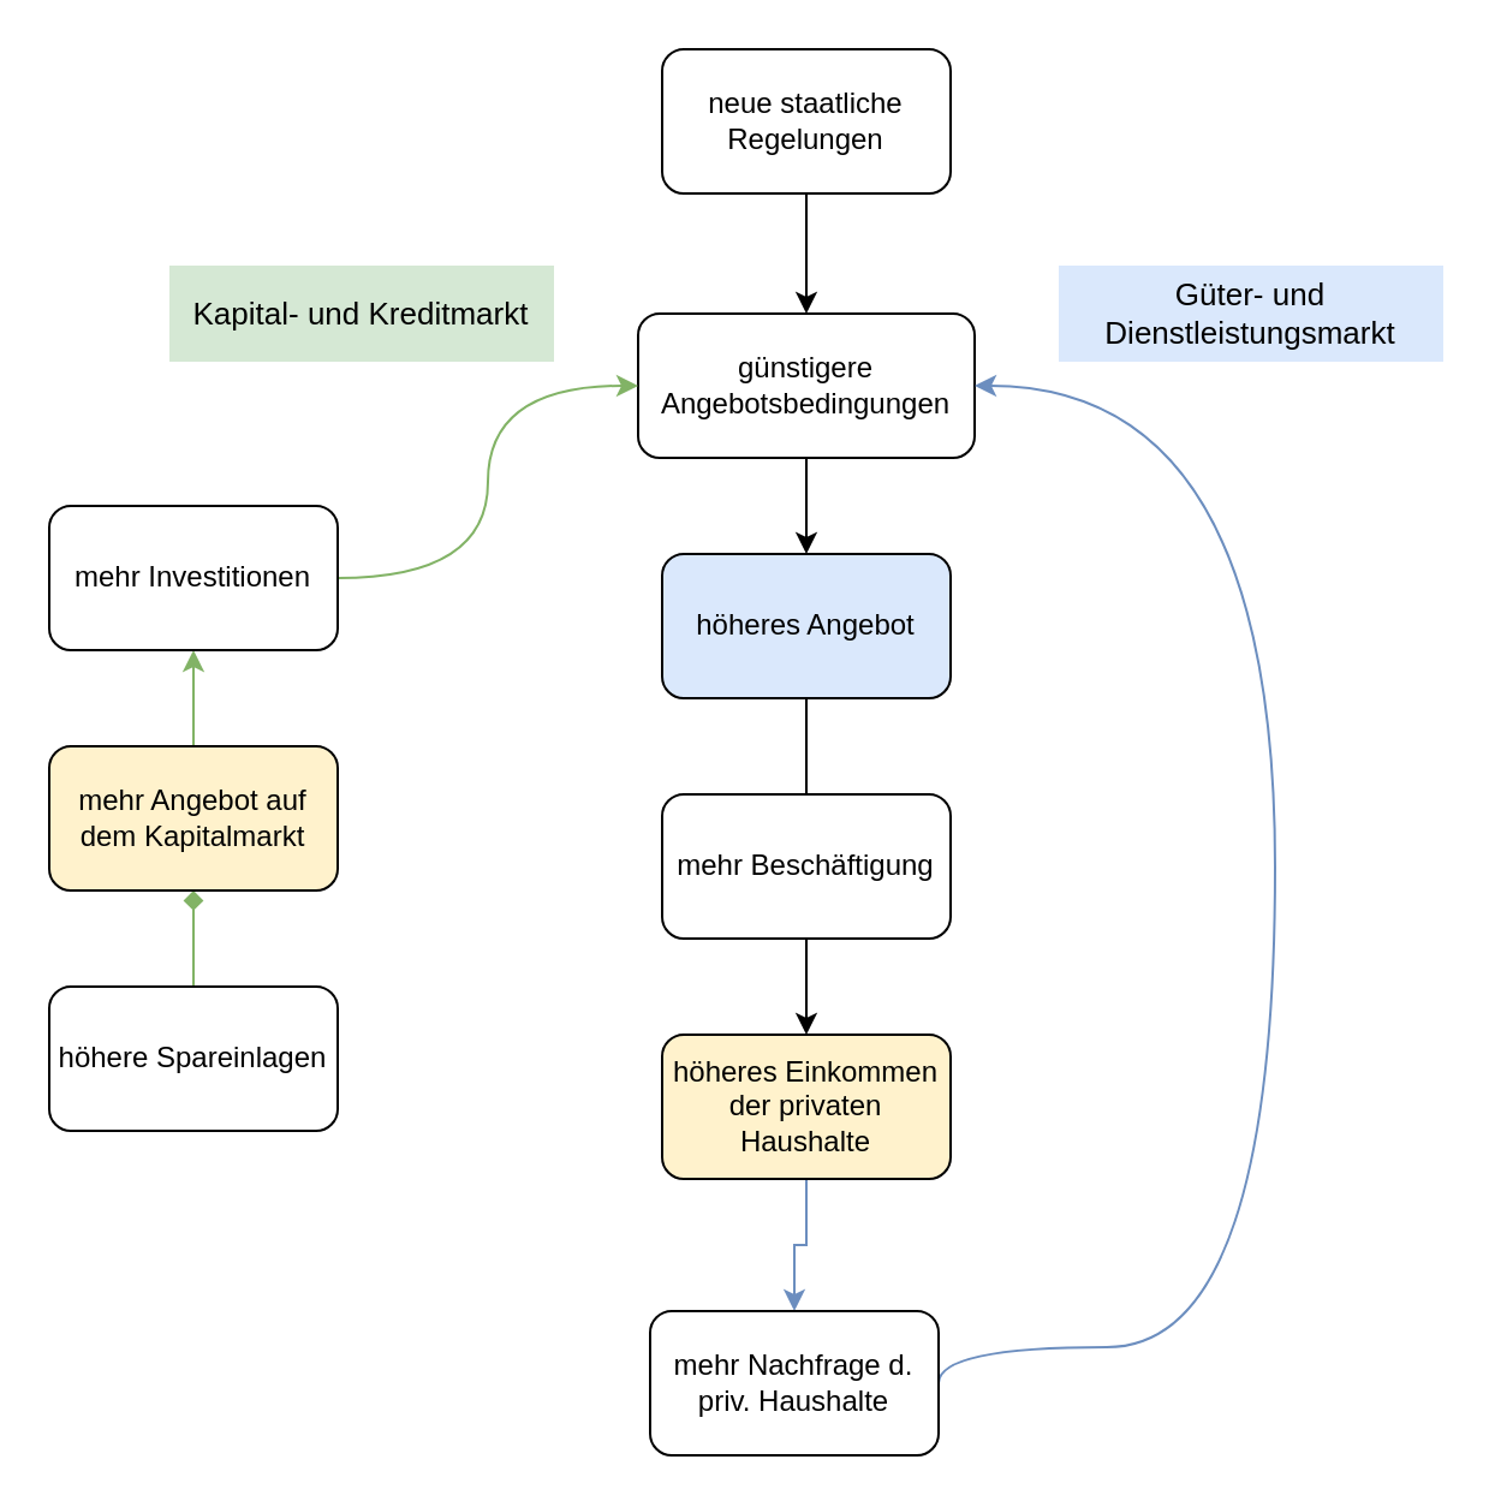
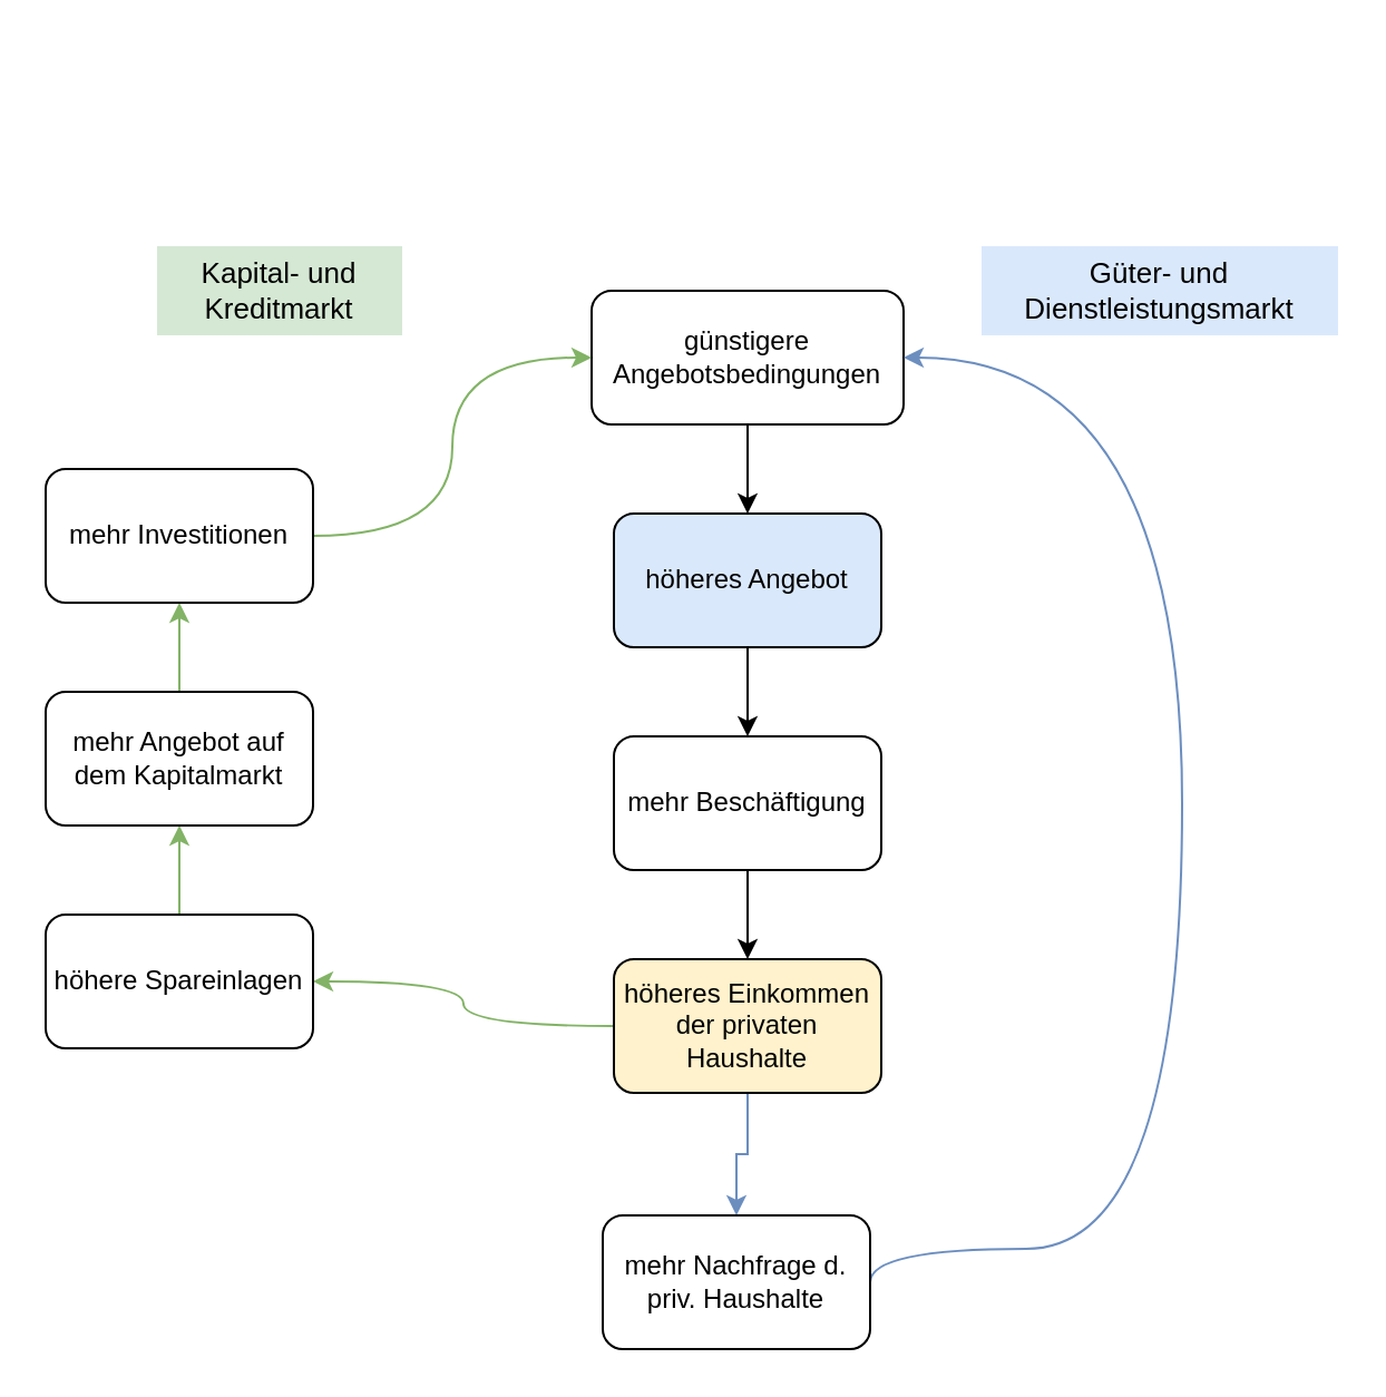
- <mxCell id="3" value="neue staatliche Regelungen" style="rounded=1;whiteSpace=wrap;html=1;" vertex="1" parent="1"><mxGeometry x="275" y="20" width="120" height="60" as="geometry" /></mxCell>
- <mxCell id="2" style="edgeStyle=orthogonalEdgeStyle;rounded=0;orthogonalLoop=1;jettySize=auto;html=1;entryX=0.5;entryY=0;entryDx=0;entryDy=0;" edge="1" parent="1" source="3" target="5"><mxGeometry relative="1" as="geometry" /></mxCell>
- <mxCell id="22" value="Kapital- und Kreditmarkt" style="text;html=1;fillColor=#d5e8d4;align=center;verticalAlign=middle;whiteSpace=wrap;rounded=0;fontSize=13;" vertex="1" parent="1"><mxGeometry x="70" y="110" width="160" height="40" as="geometry" /></mxCell>
+ <mxCell id="22" value="Kapital- und Kreditmarkt" style="text;html=1;fillColor=#d5e8d4;align=center;verticalAlign=middle;whiteSpace=wrap;rounded=0;fontSize=13;" vertex="1" parent="1"><mxGeometry x="70" y="110" width="110" height="40" as="geometry" /></mxCell>
- <mxCell id="6" style="edgeStyle=orthogonalEdgeStyle;rounded=0;orthogonalLoop=1;jettySize=auto;html=1;endArrow=none;" edge="1" parent="1" source="7" target="9"><mxGeometry relative="1" as="geometry" /></mxCell>
+ <mxCell id="6" style="edgeStyle=orthogonalEdgeStyle;rounded=0;orthogonalLoop=1;jettySize=auto;html=1;" edge="1" parent="1" source="7" target="9"><mxGeometry relative="1" as="geometry" /></mxCell>
- <mxCell id="18" value="&lt;div&gt;mehr Angebot auf dem Kapitalmarkt&lt;/div&gt;" style="rounded=1;whiteSpace=wrap;html=1;fillColor=#fff2cc;" vertex="1" parent="1"><mxGeometry x="20" y="310" width="120" height="60" as="geometry" /></mxCell>
+ <mxCell id="18" value="&lt;div&gt;mehr Angebot auf dem Kapitalmarkt&lt;/div&gt;" style="rounded=1;whiteSpace=wrap;html=1;" vertex="1" parent="1"><mxGeometry x="20" y="310" width="120" height="60" as="geometry" /></mxCell>
- <mxCell id="15" style="edgeStyle=orthogonalEdgeStyle;rounded=0;orthogonalLoop=1;jettySize=auto;html=1;entryX=0.5;entryY=1;entryDx=0;entryDy=0;fillColor=#d5e8d4;strokeColor=#82b366;curved=1;endArrow=diamond;" edge="1" parent="1" source="16" target="18"><mxGeometry relative="1" as="geometry" /></mxCell>
+ <mxCell id="15" style="edgeStyle=orthogonalEdgeStyle;rounded=0;orthogonalLoop=1;jettySize=auto;html=1;entryX=0.5;entryY=1;entryDx=0;entryDy=0;fillColor=#d5e8d4;strokeColor=#82b366;curved=1;" edge="1" parent="1" source="16" target="18"><mxGeometry relative="1" as="geometry" /></mxCell>
+ <mxCell id="11" style="edgeStyle=orthogonalEdgeStyle;rounded=0;orthogonalLoop=1;jettySize=auto;html=1;curved=1;fillColor=#d5e8d4;strokeColor=#82b366;" edge="1" parent="1" source="12" target="16"><mxGeometry relative="1" as="geometry" /></mxCell>
